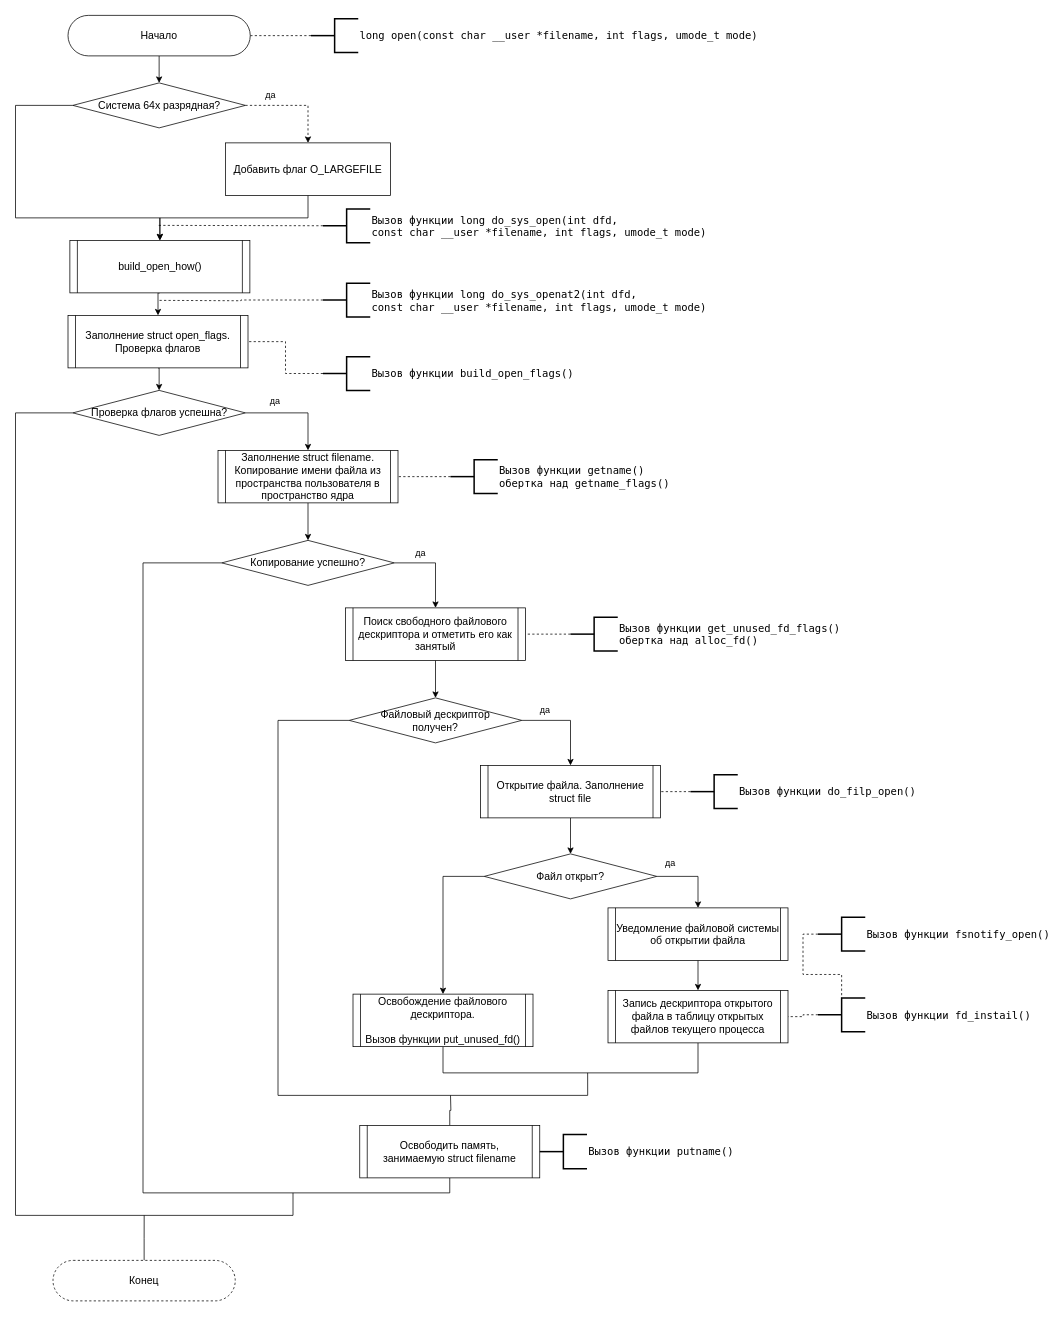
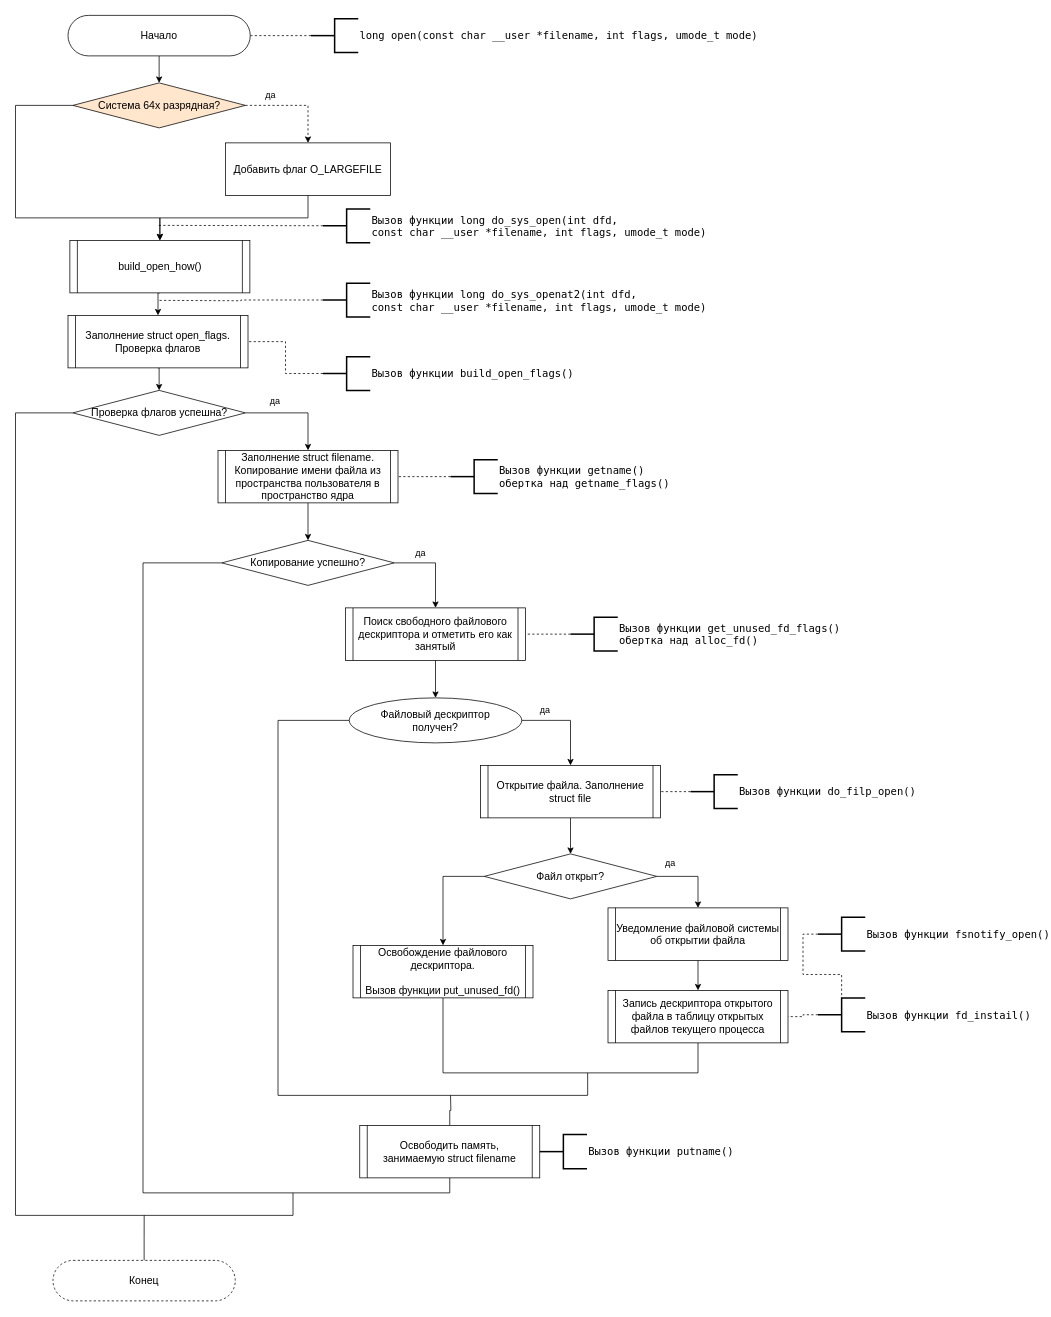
- <mxCell id="10" value="Система 64х разрядная?" style="rhombus;whiteSpace=wrap;html=1;fontSize=14;" vertex="1" parent="1"><mxGeometry x="96.5" y="110" width="230" height="60" as="geometry" /></mxCell>
+ <mxCell id="10" value="Система 64х разрядная?" style="rhombus;whiteSpace=wrap;html=1;fontSize=14;fillColor=#ffe6cc;" vertex="1" parent="1"><mxGeometry x="96.5" y="110" width="230" height="60" as="geometry" /></mxCell>
- <mxCell id="27" value="Файловый дескриптор &lt;br&gt;получен?" style="rhombus;whiteSpace=wrap;html=1;fontSize=14;" vertex="1" parent="1"><mxGeometry x="465" y="930" width="230" height="60" as="geometry" /></mxCell>
+ <mxCell id="27" value="Файловый дескриптор &lt;br&gt;получен?" style="ellipse;whiteSpace=wrap;html=1;fontSize=14;" vertex="1" parent="1"><mxGeometry x="465" y="930" width="230" height="60" as="geometry" /></mxCell>
- <mxCell id="34" value="Освобождение файлового дескриптора.&lt;br&gt;&lt;br&gt;Вызов функции put_unused_fd()" style="shape=process;whiteSpace=wrap;html=1;backgroundOutline=1;fontSize=14;size=0.042;" vertex="1" parent="1"><mxGeometry x="470" y="1325" width="240" height="70" as="geometry" /></mxCell>
+ <mxCell id="34" value="Освобождение файлового дескриптора.&lt;br&gt;&lt;br&gt;Вызов функции put_unused_fd()" style="shape=process;whiteSpace=wrap;html=1;backgroundOutline=1;fontSize=14;size=0.042;" vertex="1" parent="1"><mxGeometry x="470" y="1260" width="240" height="70" as="geometry" /></mxCell>
